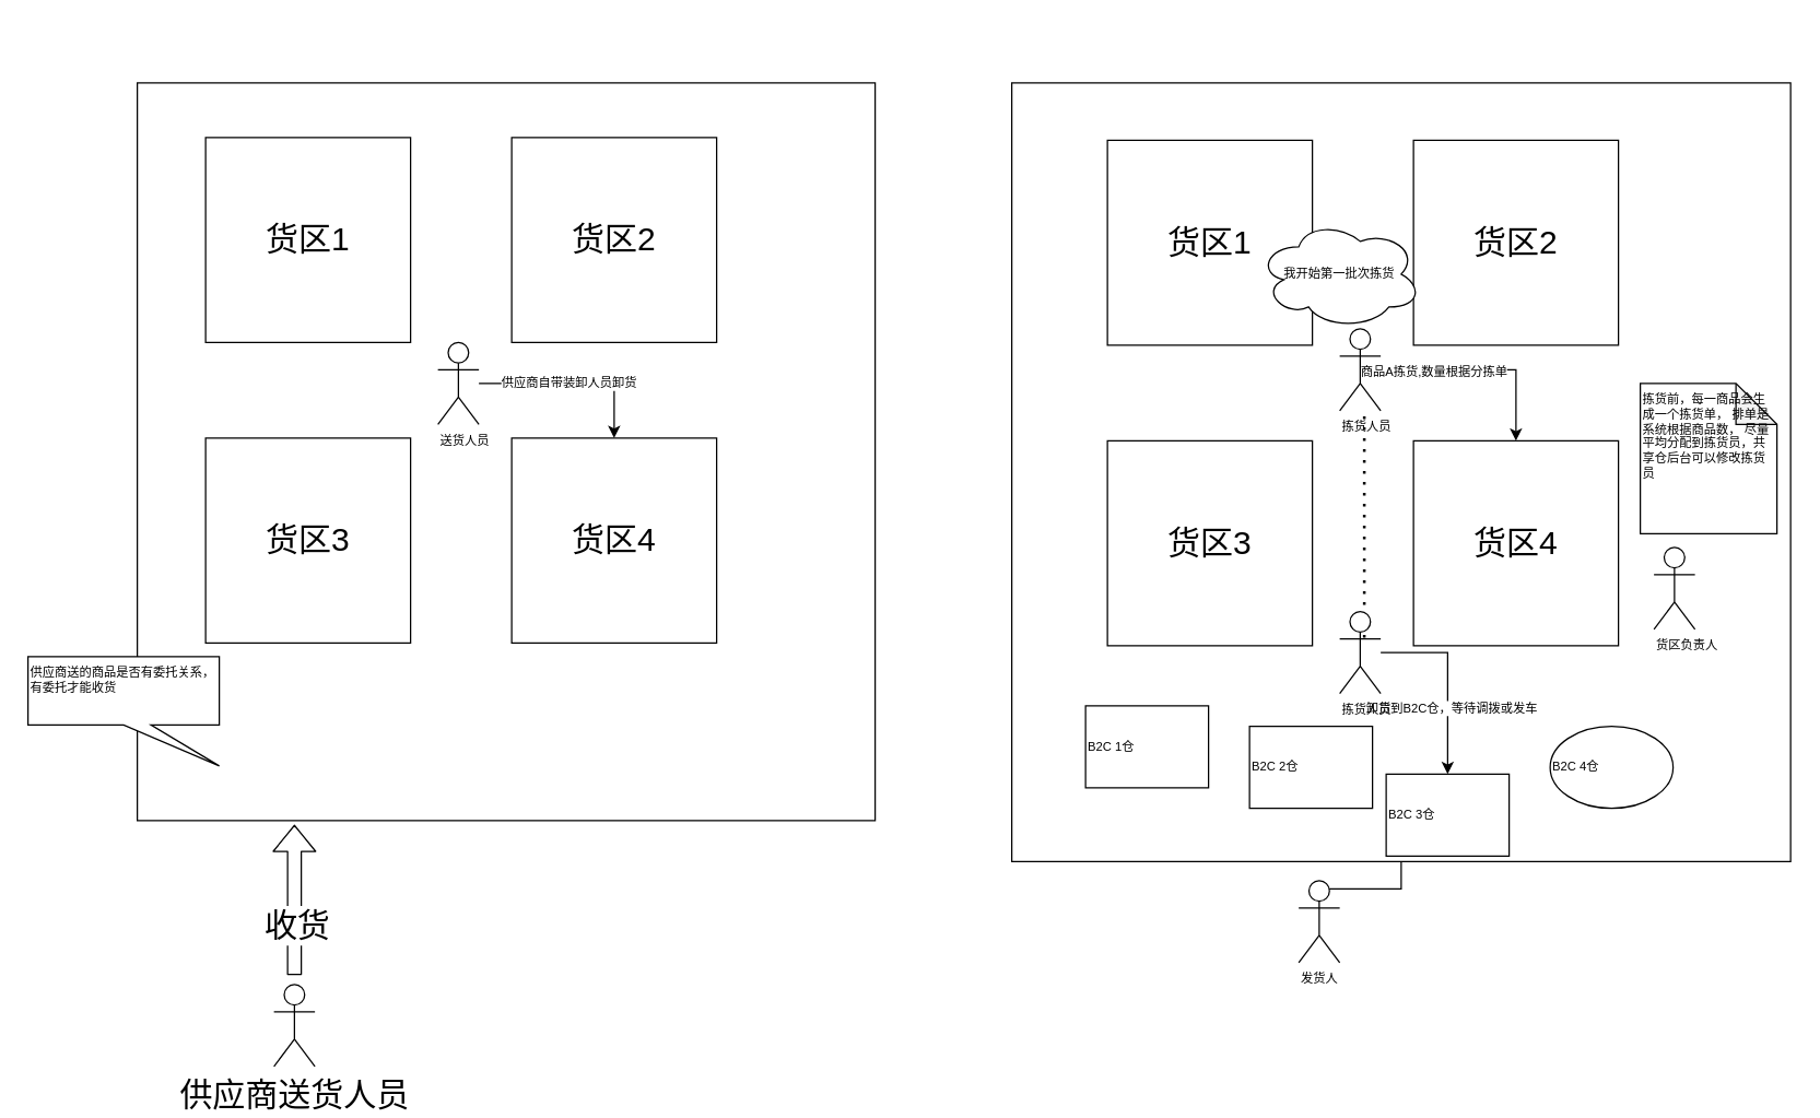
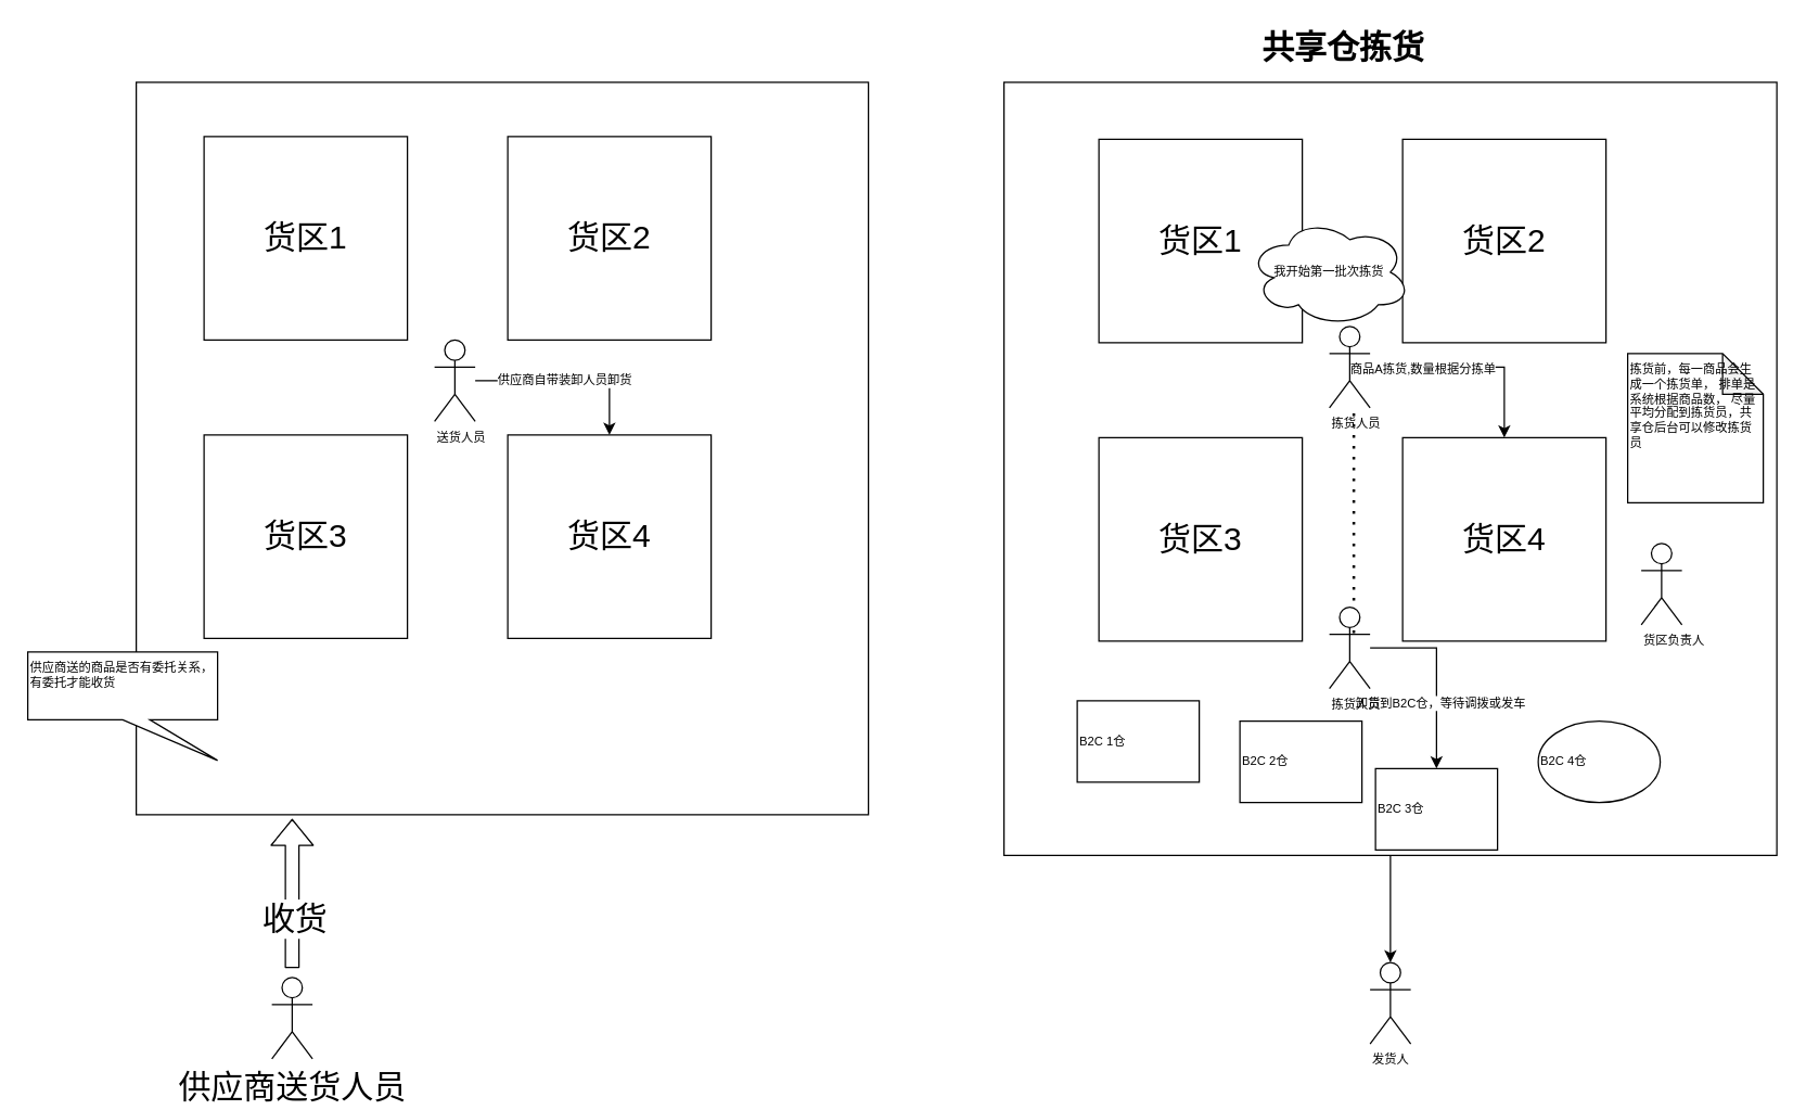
+ <mxCell id="16" value="共享仓拣货" style="text;html=1;align=center;verticalAlign=middle;resizable=0;points=[];autosize=1;fontStyle=1;fontSize=24;" vertex="1" parent="1"><mxGeometry x="920" y="20" width="140" height="30" as="geometry" /></mxCell>
- <mxCell id="29" value="拣货前，每一商品会生成一个拣货单， 排单是系统根据商品数， 尽量平均分配到拣货员，共享仓后台可以修改拣货员" style="shape=note;whiteSpace=wrap;html=1;backgroundOutline=1;darkOpacity=0.05;fontSize=9;align=left;verticalAlign=top;" vertex="1" parent="1"><mxGeometry x="1200" y="280" width="100" height="110" as="geometry" /></mxCell>
+ <mxCell id="29" value="拣货前，每一商品会生成一个拣货单， 排单是系统根据商品数， 尽量平均分配到拣货员，共享仓后台可以修改拣货员" style="shape=note;whiteSpace=wrap;html=1;backgroundOutline=1;darkOpacity=0.05;fontSize=9;align=left;verticalAlign=top;" vertex="1" parent="1"><mxGeometry x="1200" y="260" width="100" height="110" as="geometry" /></mxCell>
- <mxCell id="35" value="发货人" style="shape=umlActor;verticalLabelPosition=bottom;verticalAlign=top;html=1;outlineConnect=0;fontSize=9;align=left;" vertex="1" parent="1"><mxGeometry x="950" y="644" width="30" height="60" as="geometry" /></mxCell>
+ <mxCell id="35" value="发货人" style="shape=umlActor;verticalLabelPosition=bottom;verticalAlign=top;html=1;outlineConnect=0;fontSize=9;align=left;" vertex="1" parent="1"><mxGeometry x="1010" y="709" width="30" height="60" as="geometry" /></mxCell>
